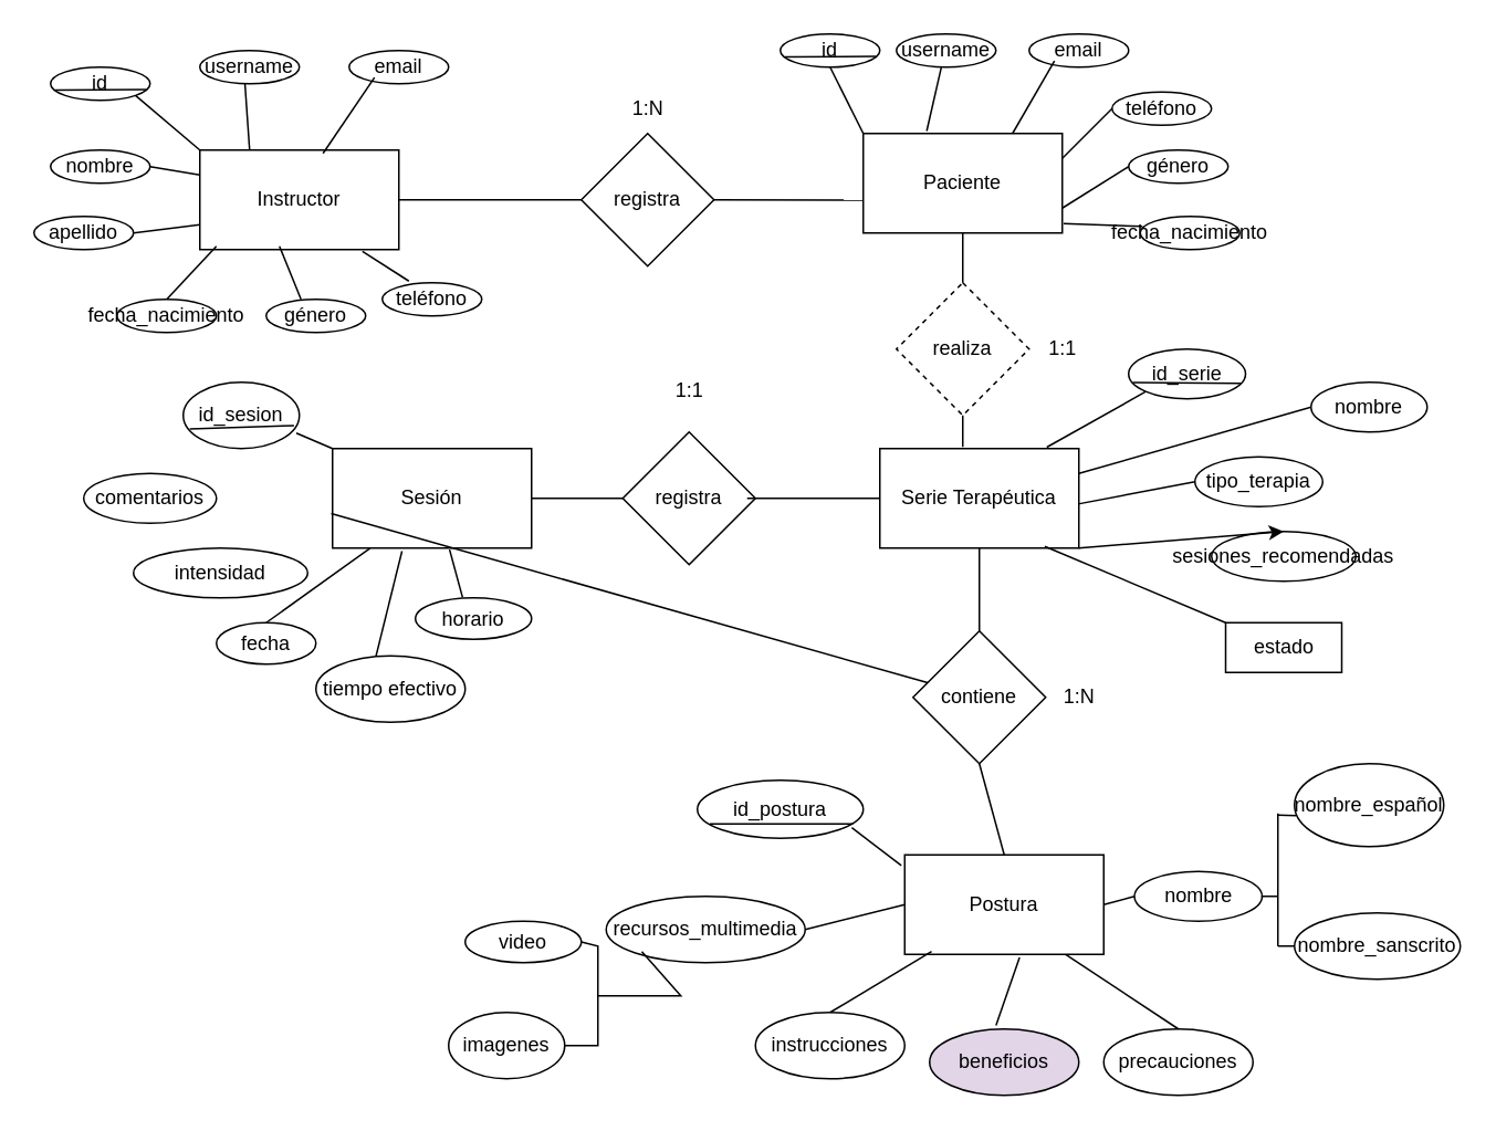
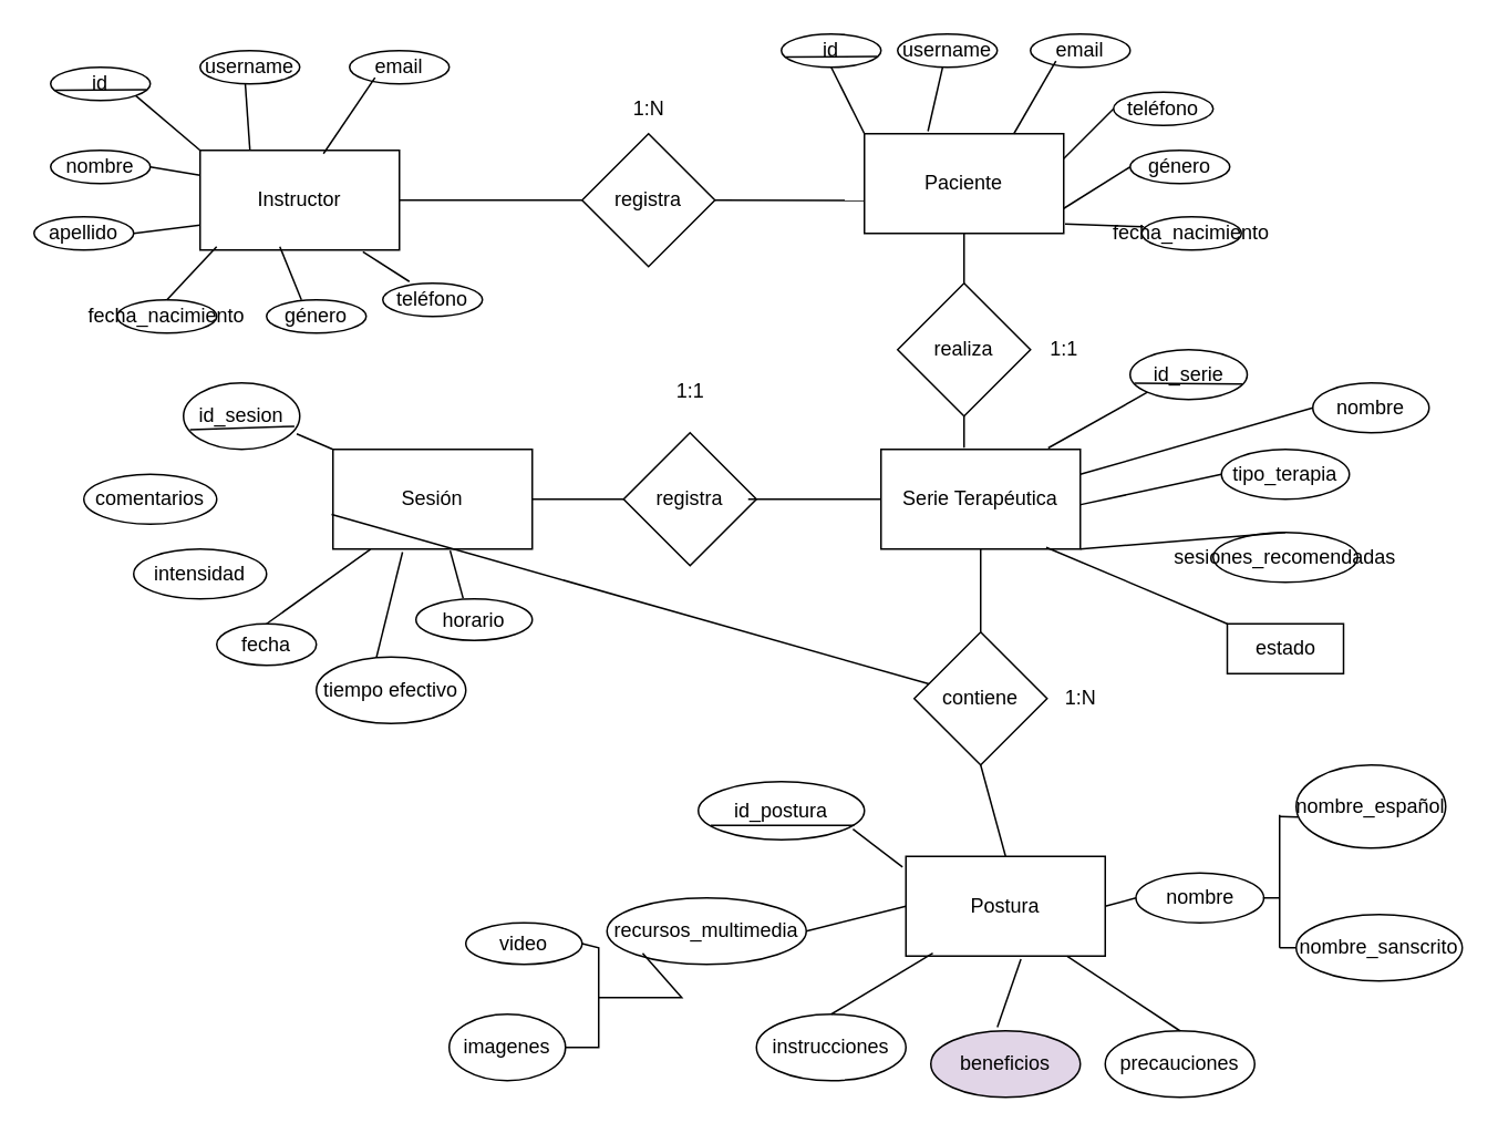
- <mxCell id="47" value="realiza" style="rhombus;whiteSpace=wrap;html=1;dashed=1;" vertex="1" parent="1"><mxGeometry x="540" y="170" width="80" height="80" as="geometry" /></mxCell>
+ <mxCell id="47" value="realiza" style="rhombus;whiteSpace=wrap;html=1;" vertex="1" parent="1"><mxGeometry x="540" y="170" width="80" height="80" as="geometry" /></mxCell>
- <mxCell id="41" value="tipo_terapia" style="ellipse;whiteSpace=wrap;html=1;" vertex="1" parent="1"><mxGeometry x="720" y="275" width="77" height="30" as="geometry" /></mxCell>
+ <mxCell id="41" value="tipo_terapia" style="ellipse;whiteSpace=wrap;html=1;" vertex="1" parent="1"><mxGeometry x="735" y="270" width="77" height="30" as="geometry" /></mxCell>
- <mxCell id="44" value="" style="endArrow=classic;html=1;rounded=0;entryX=0.5;entryY=0;entryDx=0;entryDy=0;exitX=1;exitY=1;exitDx=0;exitDy=0;" edge="1" parent="1" source="38" target="43"><mxGeometry width="50" height="50" relative="1" as="geometry"><mxPoint x="570" y="330" as="sourcePoint" /><mxPoint x="620" y="280" as="targetPoint" /></mxGeometry></mxCell>
+ <mxCell id="44" value="" style="endArrow=none;html=1;rounded=0;entryX=0.5;entryY=0;entryDx=0;entryDy=0;exitX=1;exitY=1;exitDx=0;exitDy=0;" edge="1" parent="1" source="38" target="43"><mxGeometry width="50" height="50" relative="1" as="geometry"><mxPoint x="570" y="330" as="sourcePoint" /><mxPoint x="620" y="280" as="targetPoint" /></mxGeometry></mxCell>
- <mxCell id="81" value="intensidad" style="ellipse;whiteSpace=wrap;html=1;" vertex="1" parent="1"><mxGeometry x="80" y="330" width="105" height="30" as="geometry" /></mxCell>
+ <mxCell id="81" value="intensidad" style="ellipse;whiteSpace=wrap;html=1;" vertex="1" parent="1"><mxGeometry x="80" y="330" width="80" height="30" as="geometry" /></mxCell>
